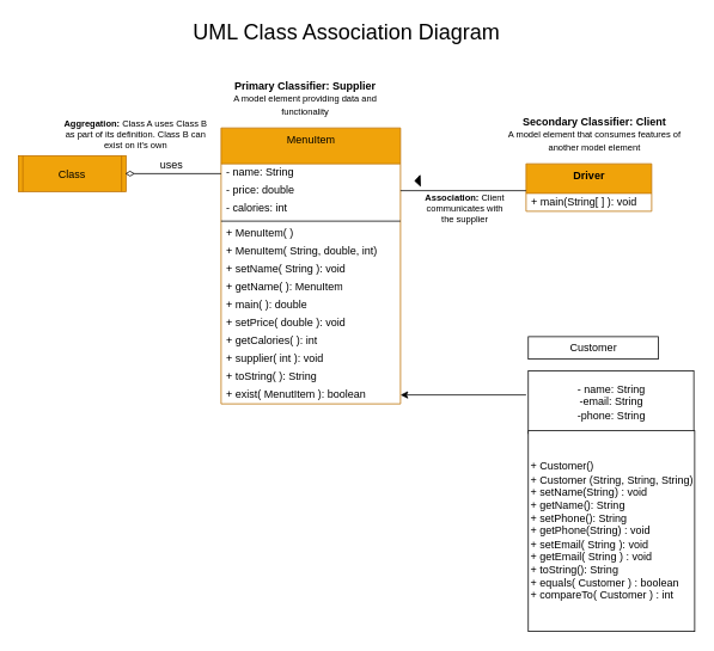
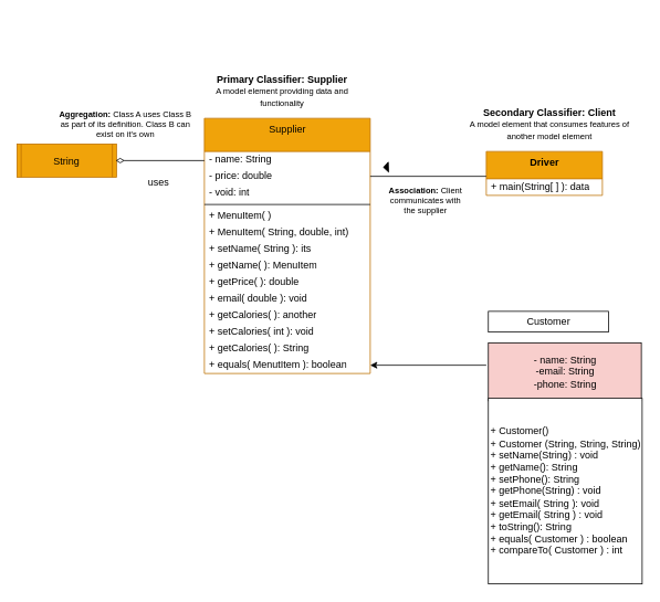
- <mxCell id="23" value="&lt;font style=&quot;font-size: 24px;&quot;&gt;UML Class Association Diagram&lt;/font&gt;" style="text;strokeColor=none;align=center;fillColor=none;html=1;verticalAlign=middle;whiteSpace=wrap;rounded=0;fontSize=10;" parent="1" vertex="1"><mxGeometry x="207" y="20" width="358" height="30" as="geometry" /></mxCell>
- <mxCell id="2" value="MenuItem" style="swimlane;fontStyle=0;align=center;verticalAlign=top;childLayout=stackLayout;horizontal=1;startSize=40;horizontalStack=0;resizeParent=1;resizeParentMax=0;resizeLast=0;collapsible=0;marginBottom=0;html=1;fillColor=#f0a30a;fontColor=#000000;strokeColor=#BD7000;" parent="1" vertex="1"><mxGeometry x="246" y="142" width="200" height="308" as="geometry" /></mxCell>
+ <mxCell id="2" value="Supplier" style="swimlane;fontStyle=0;align=center;verticalAlign=top;childLayout=stackLayout;horizontal=1;startSize=40;horizontalStack=0;resizeParent=1;resizeParentMax=0;resizeLast=0;collapsible=0;marginBottom=0;html=1;fillColor=#f0a30a;fontColor=#000000;strokeColor=#BD7000;" parent="1" vertex="1"><mxGeometry x="246" y="142" width="200" height="308" as="geometry" /></mxCell>
- <mxCell id="26" value="uses" style="text;strokeColor=none;align=center;fillColor=none;html=1;verticalAlign=middle;whiteSpace=wrap;rounded=0;fontSize=12;" parent="1" vertex="1"><mxGeometry x="161" y="169" width="60" height="30" as="geometry" /></mxCell>
+ <mxCell id="26" value="uses" style="text;strokeColor=none;align=center;fillColor=none;html=1;verticalAlign=middle;whiteSpace=wrap;rounded=0;fontSize=12;" parent="1" vertex="1"><mxGeometry x="161" y="204" width="60" height="30" as="geometry" /></mxCell>
- <mxCell id="24" value="Class" style="shape=process2;fixedSize=1;size=5;fontStyle=0;fontSize=12;fillColor=#f0a30a;fontColor=#000000;strokeColor=#BD7000;" parent="1" vertex="1"><mxGeometry x="20" y="173" width="120" height="40" as="geometry" /></mxCell>
+ <mxCell id="24" value="String" style="shape=process2;fixedSize=1;size=5;fontStyle=0;fontSize=12;fillColor=#f0a30a;fontColor=#000000;strokeColor=#BD7000;" parent="1" vertex="1"><mxGeometry x="20" y="173" width="120" height="40" as="geometry" /></mxCell>
- <mxCell id="18" value="+ main(String[ ] ): void" style="text;html=1;strokeColor=none;fillColor=none;align=left;verticalAlign=middle;spacingLeft=4;spacingRight=4;overflow=hidden;rotatable=0;points=[[0,0.5],[1,0.5]];portConstraint=eastwest;" parent="17" vertex="1"><mxGeometry y="33" width="140" height="20" as="geometry" /></mxCell>
+ <mxCell id="18" value="+ main(String[ ] ): data" style="text;html=1;strokeColor=none;fillColor=none;align=left;verticalAlign=middle;spacingLeft=4;spacingRight=4;overflow=hidden;rotatable=0;points=[[0,0.5],[1,0.5]];portConstraint=eastwest;" parent="17" vertex="1"><mxGeometry y="33" width="140" height="20" as="geometry" /></mxCell>
- <mxCell id="5" value="- calories: int" style="text;html=1;strokeColor=none;fillColor=none;align=left;verticalAlign=middle;spacingLeft=4;spacingRight=4;overflow=hidden;rotatable=0;points=[[0,0.5],[1,0.5]];portConstraint=eastwest;" parent="2" vertex="1"><mxGeometry y="80" width="200" height="20" as="geometry" /></mxCell>
+ <mxCell id="5" value="- void: int" style="text;html=1;strokeColor=none;fillColor=none;align=left;verticalAlign=middle;spacingLeft=4;spacingRight=4;overflow=hidden;rotatable=0;points=[[0,0.5],[1,0.5]];portConstraint=eastwest;" parent="2" vertex="1"><mxGeometry y="80" width="200" height="20" as="geometry" /></mxCell>
- <mxCell id="27" value="&lt;b&gt;Association:&lt;/b&gt; Client communicates with the supplier" style="text;strokeColor=none;align=center;fillColor=none;html=1;verticalAlign=middle;whiteSpace=wrap;rounded=0;fontSize=10;" parent="1" vertex="1"><mxGeometry x="467" y="216" width="102" height="30" as="geometry" /></mxCell>
+ <mxCell id="27" value="&lt;b&gt;Association:&lt;/b&gt; Client communicates with the supplier" style="text;strokeColor=none;align=center;fillColor=none;html=1;verticalAlign=middle;whiteSpace=wrap;rounded=0;fontSize=10;" parent="1" vertex="1"><mxGeometry x="462" y="226" width="102" height="30" as="geometry" /></mxCell>
- <mxCell id="9" value="+ setName( String ): void" style="text;html=1;strokeColor=none;fillColor=none;align=left;verticalAlign=middle;spacingLeft=4;spacingRight=4;overflow=hidden;rotatable=0;points=[[0,0.5],[1,0.5]];portConstraint=eastwest;" parent="2" vertex="1"><mxGeometry y="148" width="200" height="20" as="geometry" /></mxCell>
+ <mxCell id="9" value="+ setName( String ): its" style="text;html=1;strokeColor=none;fillColor=none;align=left;verticalAlign=middle;spacingLeft=4;spacingRight=4;overflow=hidden;rotatable=0;points=[[0,0.5],[1,0.5]];portConstraint=eastwest;" parent="2" vertex="1"><mxGeometry y="148" width="200" height="20" as="geometry" /></mxCell>
- <mxCell id="11" value="+ main( ): double" style="text;html=1;strokeColor=none;fillColor=none;align=left;verticalAlign=middle;spacingLeft=4;spacingRight=4;overflow=hidden;rotatable=0;points=[[0,0.5],[1,0.5]];portConstraint=eastwest;" parent="2" vertex="1"><mxGeometry y="188" width="200" height="20" as="geometry" /></mxCell>
+ <mxCell id="11" value="+ getPrice( ): double" style="text;html=1;strokeColor=none;fillColor=none;align=left;verticalAlign=middle;spacingLeft=4;spacingRight=4;overflow=hidden;rotatable=0;points=[[0,0.5],[1,0.5]];portConstraint=eastwest;" parent="2" vertex="1"><mxGeometry y="188" width="200" height="20" as="geometry" /></mxCell>
- <mxCell id="12" value="+ setPrice( double ): void" style="text;html=1;strokeColor=none;fillColor=none;align=left;verticalAlign=middle;spacingLeft=4;spacingRight=4;overflow=hidden;rotatable=0;points=[[0,0.5],[1,0.5]];portConstraint=eastwest;" parent="2" vertex="1"><mxGeometry y="208" width="200" height="20" as="geometry" /></mxCell>
+ <mxCell id="12" value="+ email( double ): void" style="text;html=1;strokeColor=none;fillColor=none;align=left;verticalAlign=middle;spacingLeft=4;spacingRight=4;overflow=hidden;rotatable=0;points=[[0,0.5],[1,0.5]];portConstraint=eastwest;" parent="2" vertex="1"><mxGeometry y="208" width="200" height="20" as="geometry" /></mxCell>
- <mxCell id="13" value="+ getCalories( ): int" style="text;html=1;strokeColor=none;fillColor=none;align=left;verticalAlign=middle;spacingLeft=4;spacingRight=4;overflow=hidden;rotatable=0;points=[[0,0.5],[1,0.5]];portConstraint=eastwest;" parent="2" vertex="1"><mxGeometry y="228" width="200" height="20" as="geometry" /></mxCell>
+ <mxCell id="13" value="+ getCalories( ): another" style="text;html=1;strokeColor=none;fillColor=none;align=left;verticalAlign=middle;spacingLeft=4;spacingRight=4;overflow=hidden;rotatable=0;points=[[0,0.5],[1,0.5]];portConstraint=eastwest;" parent="2" vertex="1"><mxGeometry y="228" width="200" height="20" as="geometry" /></mxCell>
- <mxCell id="14" value="+ supplier( int ): void" style="text;html=1;strokeColor=none;fillColor=none;align=left;verticalAlign=middle;spacingLeft=4;spacingRight=4;overflow=hidden;rotatable=0;points=[[0,0.5],[1,0.5]];portConstraint=eastwest;" parent="2" vertex="1"><mxGeometry y="248" width="200" height="20" as="geometry" /></mxCell>
+ <mxCell id="14" value="+ setCalories( int ): void" style="text;html=1;strokeColor=none;fillColor=none;align=left;verticalAlign=middle;spacingLeft=4;spacingRight=4;overflow=hidden;rotatable=0;points=[[0,0.5],[1,0.5]];portConstraint=eastwest;" parent="2" vertex="1"><mxGeometry y="248" width="200" height="20" as="geometry" /></mxCell>
- <mxCell id="15" value="+ toString( ): String" style="text;html=1;strokeColor=none;fillColor=none;align=left;verticalAlign=middle;spacingLeft=4;spacingRight=4;overflow=hidden;rotatable=0;points=[[0,0.5],[1,0.5]];portConstraint=eastwest;" parent="2" vertex="1"><mxGeometry y="268" width="200" height="20" as="geometry" /></mxCell>
+ <mxCell id="15" value="+ getCalories( ): String" style="text;html=1;strokeColor=none;fillColor=none;align=left;verticalAlign=middle;spacingLeft=4;spacingRight=4;overflow=hidden;rotatable=0;points=[[0,0.5],[1,0.5]];portConstraint=eastwest;" parent="2" vertex="1"><mxGeometry y="268" width="200" height="20" as="geometry" /></mxCell>
- <mxCell id="16" value="+ exist( MenutItem ): boolean" style="text;html=1;strokeColor=none;fillColor=none;align=left;verticalAlign=middle;spacingLeft=4;spacingRight=4;overflow=hidden;rotatable=0;points=[[0,0.5],[1,0.5]];portConstraint=eastwest;" parent="2" vertex="1"><mxGeometry y="288" width="200" height="20" as="geometry" /></mxCell>
+ <mxCell id="16" value="+ equals( MenutItem ): boolean" style="text;html=1;strokeColor=none;fillColor=none;align=left;verticalAlign=middle;spacingLeft=4;spacingRight=4;overflow=hidden;rotatable=0;points=[[0,0.5],[1,0.5]];portConstraint=eastwest;" parent="2" vertex="1"><mxGeometry y="288" width="200" height="20" as="geometry" /></mxCell>
- <mxCell id="30" value="- name: String&lt;br&gt;-email: String&lt;br&gt;-phone: String" style="whiteSpace=wrap;html=1;" parent="1" vertex="1"><mxGeometry x="588.5" y="413" width="184.5" height="70" as="geometry" /></mxCell>
+ <mxCell id="30" value="- name: String&lt;br&gt;-email: String&lt;br&gt;-phone: String" style="whiteSpace=wrap;html=1;fillColor=#f8cecc;" parent="1" vertex="1"><mxGeometry x="588.5" y="413" width="184.5" height="70" as="geometry" /></mxCell>
